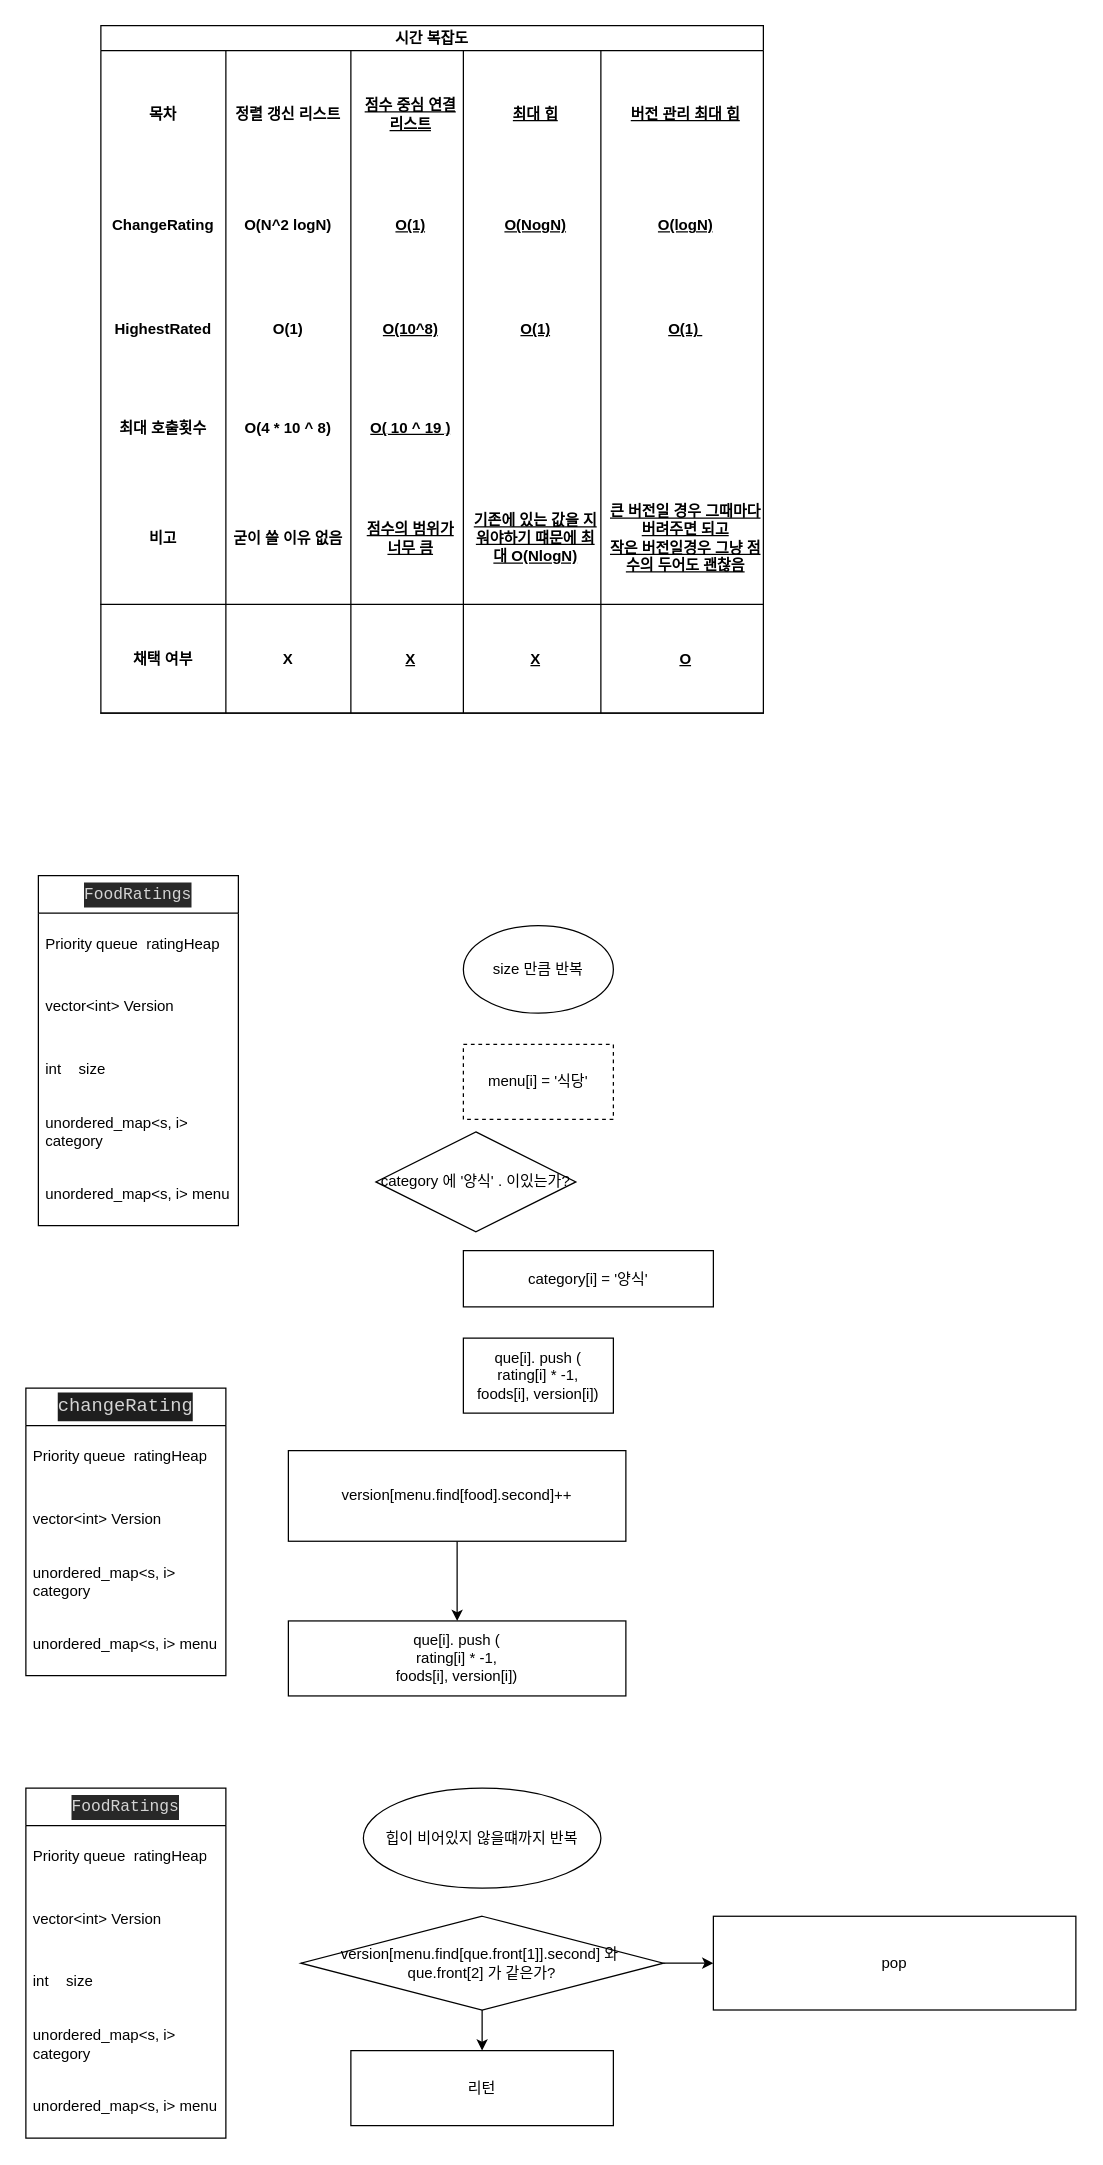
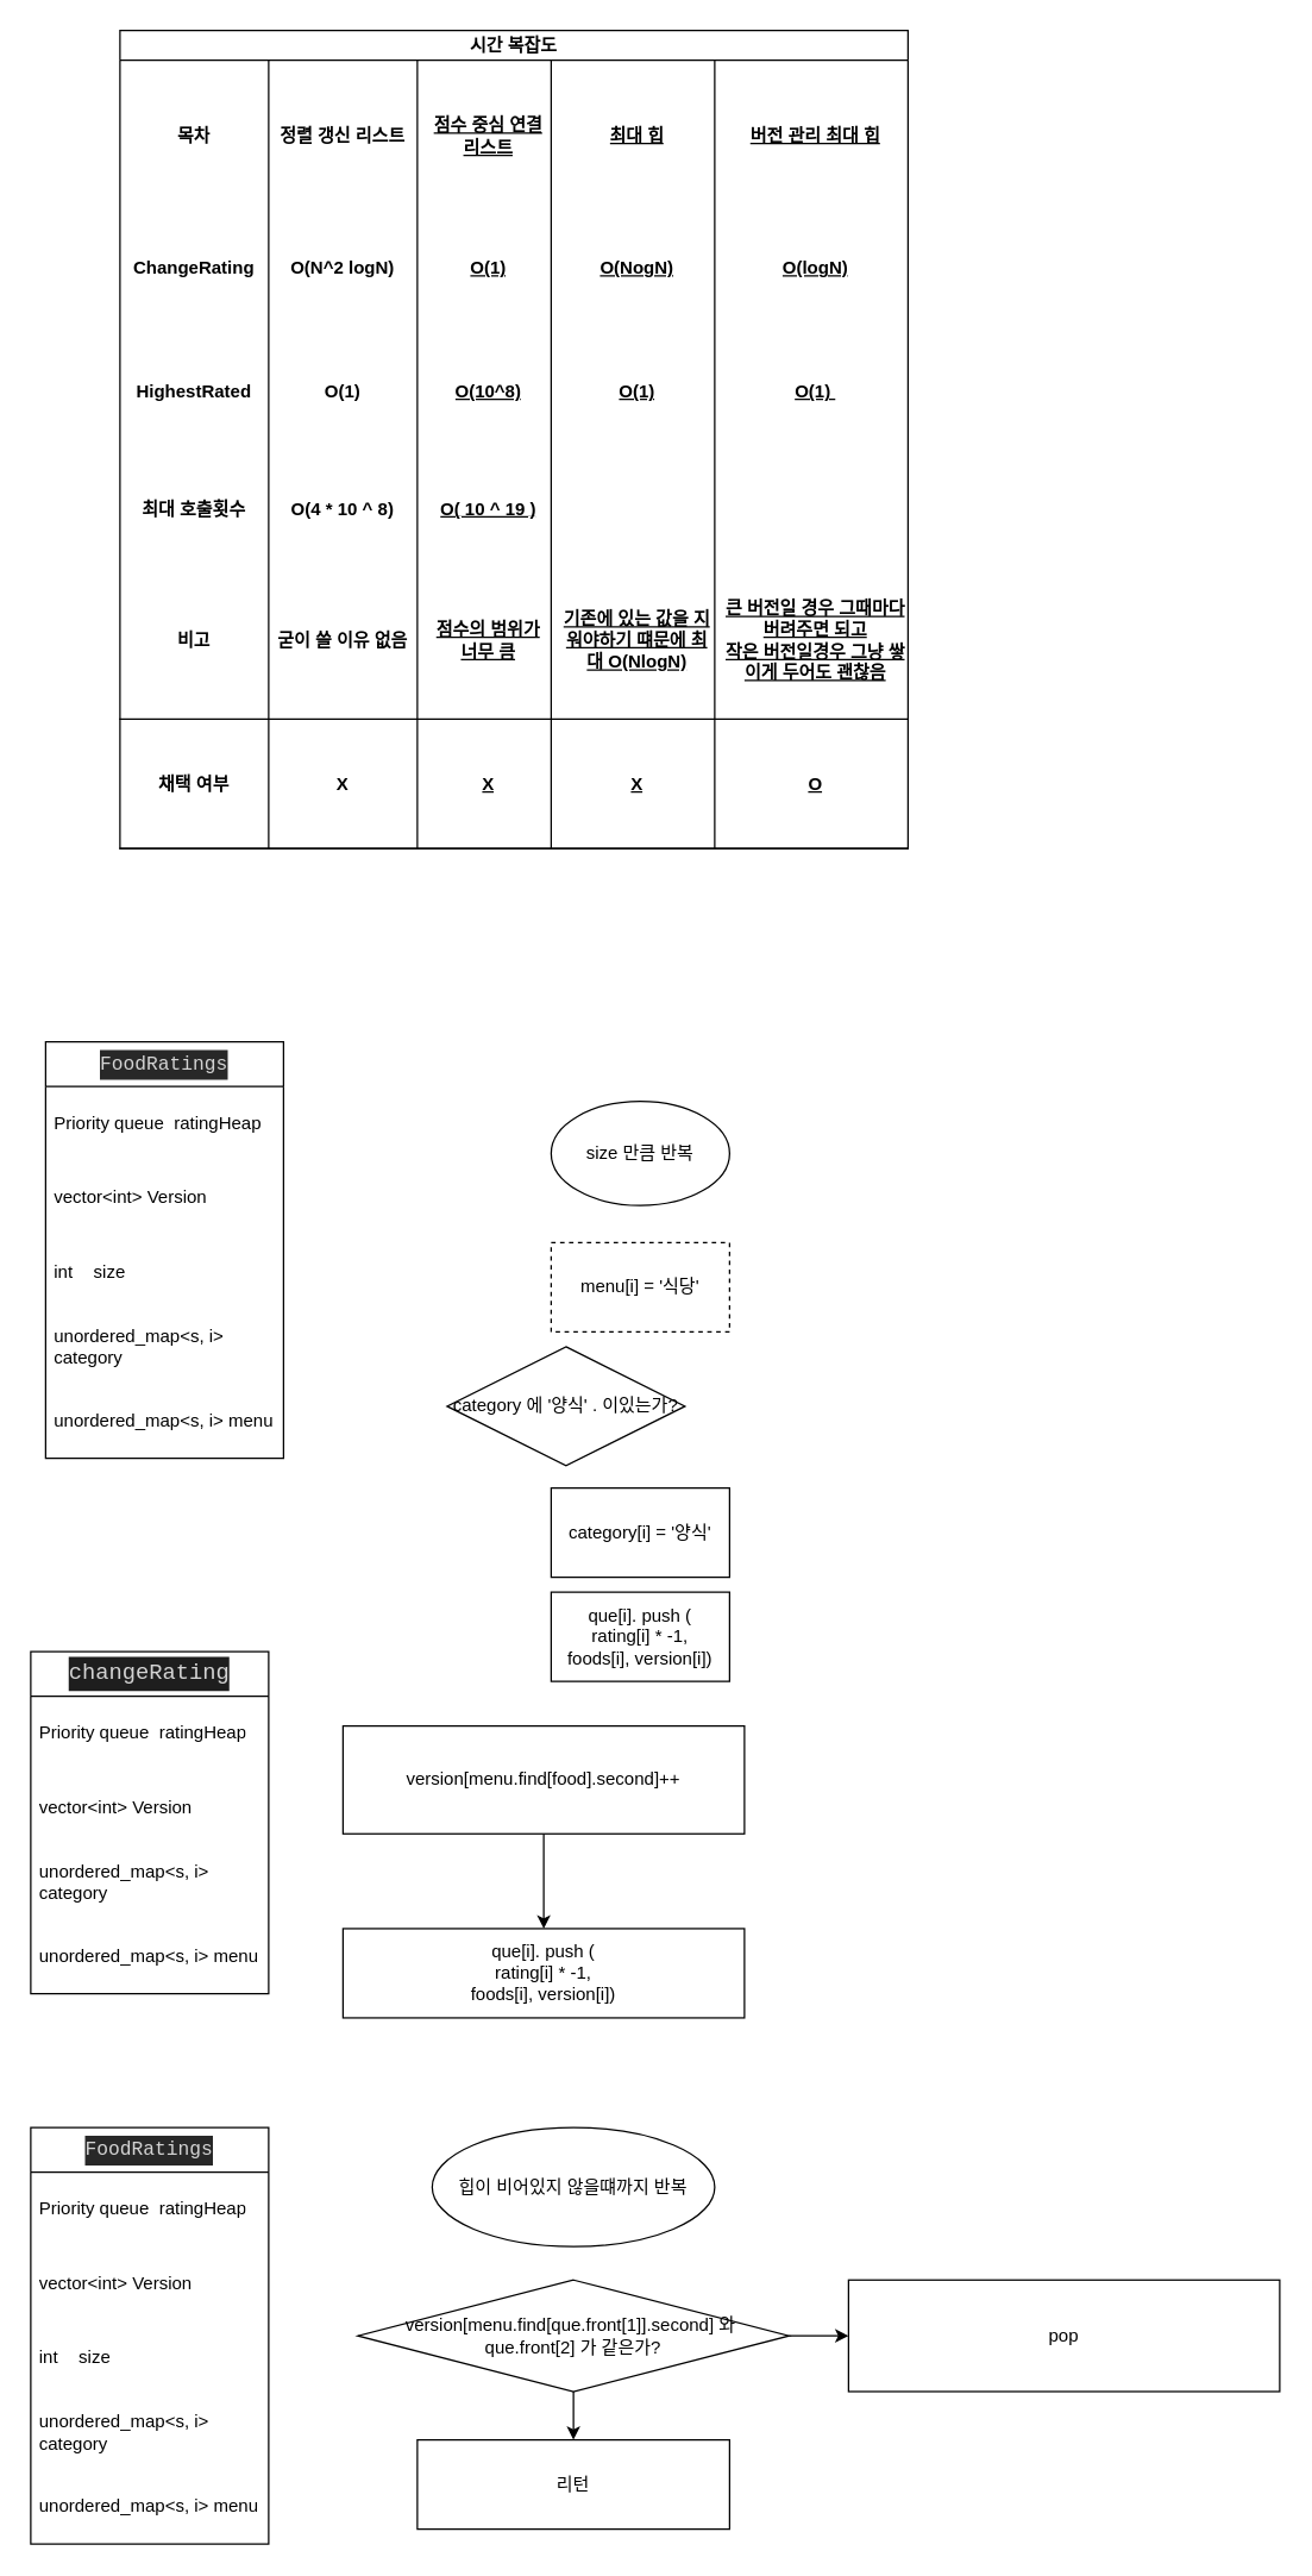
- <mxCell id="32" value="큰 버전일 경우 그때마다 버려주면 되고&lt;br&gt;작은 버전일경우 그냥 점수의 두어도 괜찮음" style="shape=partialRectangle;connectable=0;fillColor=none;top=0;left=0;bottom=0;right=0;align=center;spacingLeft=6;fontStyle=5;overflow=hidden;html=1;whiteSpace=wrap;" vertex="1" parent="27"><mxGeometry x="400" width="130" height="107" as="geometry"><mxRectangle width="130" height="107" as="alternateBounds" /></mxGeometry></mxCell>
+ <mxCell id="32" value="큰 버전일 경우 그때마다 버려주면 되고&lt;br&gt;작은 버전일경우 그냥 쌓이게 두어도 괜찮음" style="shape=partialRectangle;connectable=0;fillColor=none;top=0;left=0;bottom=0;right=0;align=center;spacingLeft=6;fontStyle=5;overflow=hidden;html=1;whiteSpace=wrap;" vertex="1" parent="27"><mxGeometry x="400" width="130" height="107" as="geometry"><mxRectangle width="130" height="107" as="alternateBounds" /></mxGeometry></mxCell>
- <mxCell id="48" value="category[i] = '양식'" style="rounded=0;whiteSpace=wrap;html=1;" vertex="1" parent="1"><mxGeometry x="370" y="1000" width="200" height="45" as="geometry" /></mxCell>
+ <mxCell id="48" value="category[i] = '양식'" style="rounded=0;whiteSpace=wrap;html=1;" vertex="1" parent="1"><mxGeometry x="370" y="1000" width="120" height="60" as="geometry" /></mxCell>
